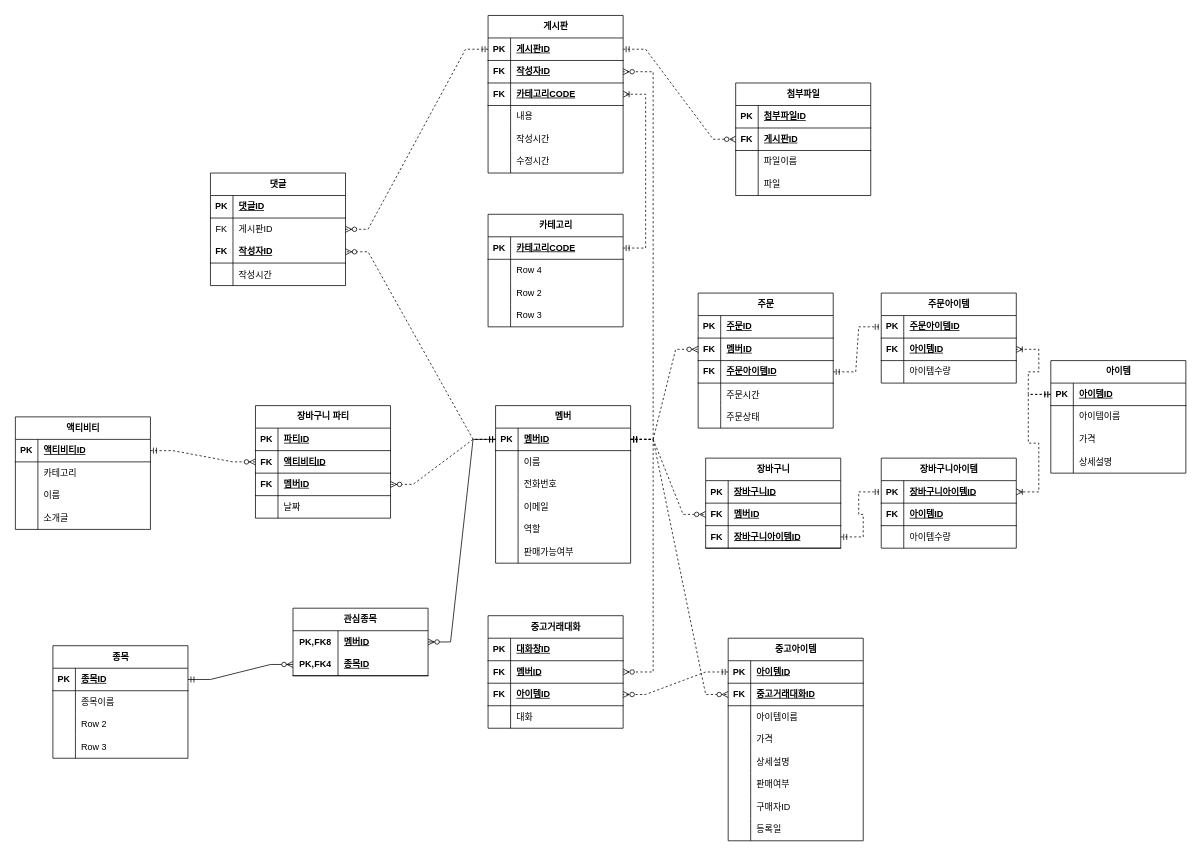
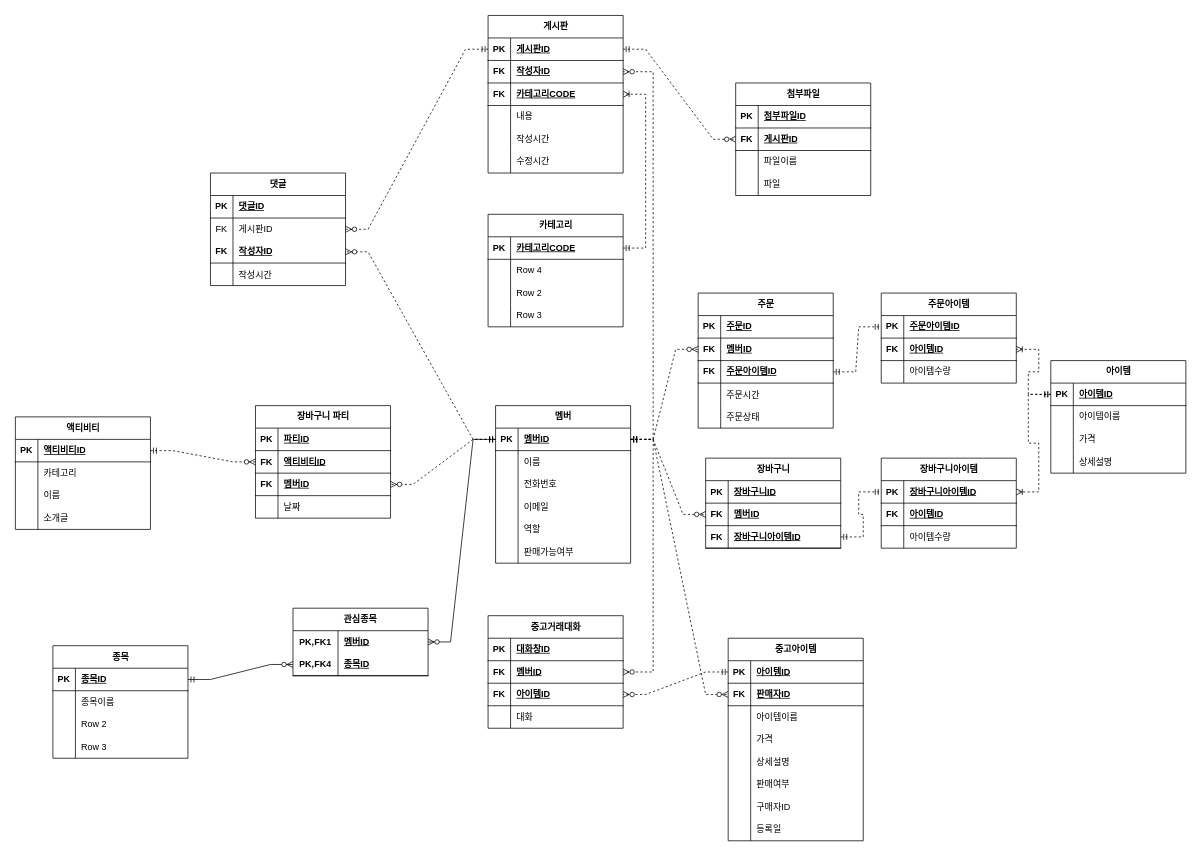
- <mxCell id="202" value="PK,FK8" style="shape=partialRectangle;connectable=0;fillColor=none;top=0;left=0;bottom=0;right=0;fontStyle=1;overflow=hidden;html=1;whiteSpace=wrap;" parent="201" vertex="1"><mxGeometry width="60" height="30" as="geometry"><mxRectangle width="60" height="30" as="alternateBounds" /></mxGeometry></mxCell>
+ <mxCell id="202" value="PK,FK1" style="shape=partialRectangle;connectable=0;fillColor=none;top=0;left=0;bottom=0;right=0;fontStyle=1;overflow=hidden;html=1;whiteSpace=wrap;" parent="201" vertex="1"><mxGeometry width="60" height="30" as="geometry"><mxRectangle width="60" height="30" as="alternateBounds" /></mxGeometry></mxCell>
- <mxCell id="85" value="중고거래대화&lt;span style=&quot;white-space: pre;&quot;&gt;ID&lt;/span&gt;" style="shape=partialRectangle;connectable=0;fillColor=none;top=0;left=0;bottom=0;right=0;align=left;spacingLeft=6;fontStyle=5;overflow=hidden;whiteSpace=wrap;html=1;" parent="83" vertex="1"><mxGeometry x="30" width="150" height="30" as="geometry"><mxRectangle width="150" height="30" as="alternateBounds" /></mxGeometry></mxCell>
+ <mxCell id="85" value="판매자&lt;span style=&quot;white-space: pre;&quot;&gt;ID&lt;/span&gt;" style="shape=partialRectangle;connectable=0;fillColor=none;top=0;left=0;bottom=0;right=0;align=left;spacingLeft=6;fontStyle=5;overflow=hidden;whiteSpace=wrap;html=1;" parent="83" vertex="1"><mxGeometry x="30" width="150" height="30" as="geometry"><mxRectangle width="150" height="30" as="alternateBounds" /></mxGeometry></mxCell>
